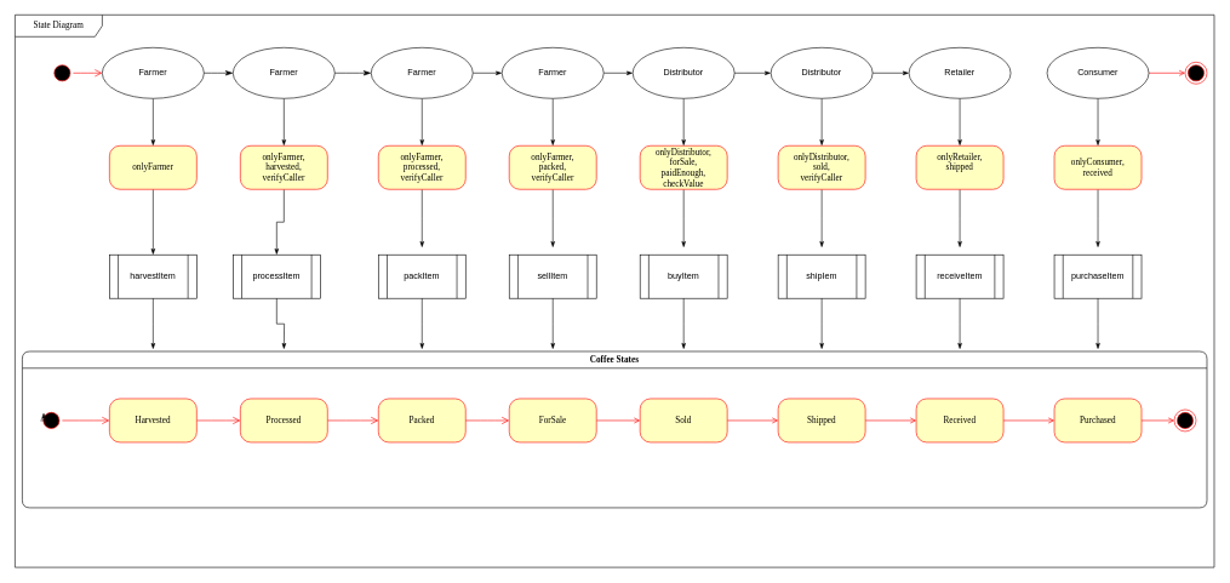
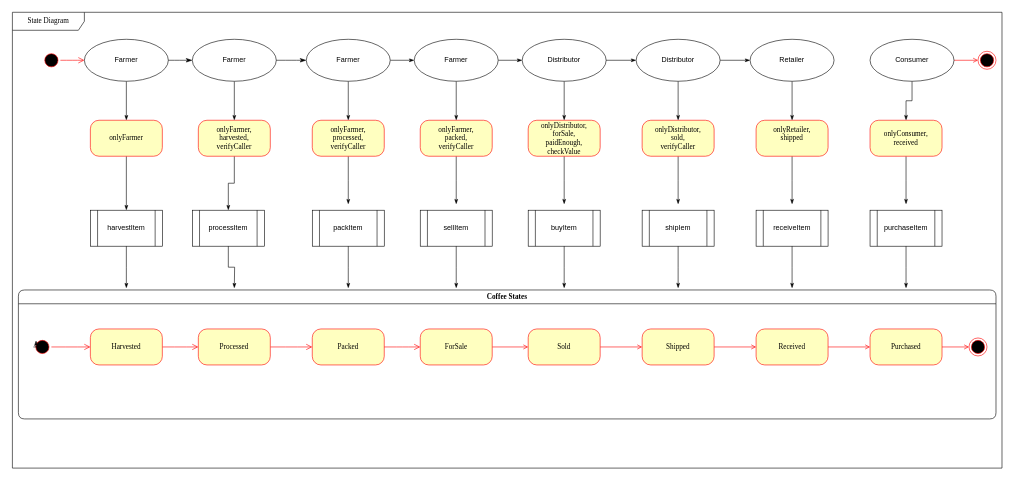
- <mxCell id="63" value="Consumer" style="ellipse;whiteSpace=wrap;html=1;" vertex="1" parent="1"><mxGeometry x="1440" y="65" width="140" height="70" as="geometry" /></mxCell>
+ <mxCell id="63" value="Consumer" style="ellipse;whiteSpace=wrap;html=1;" vertex="1" parent="1"><mxGeometry x="1450" y="65" width="140" height="70" as="geometry" /></mxCell>
